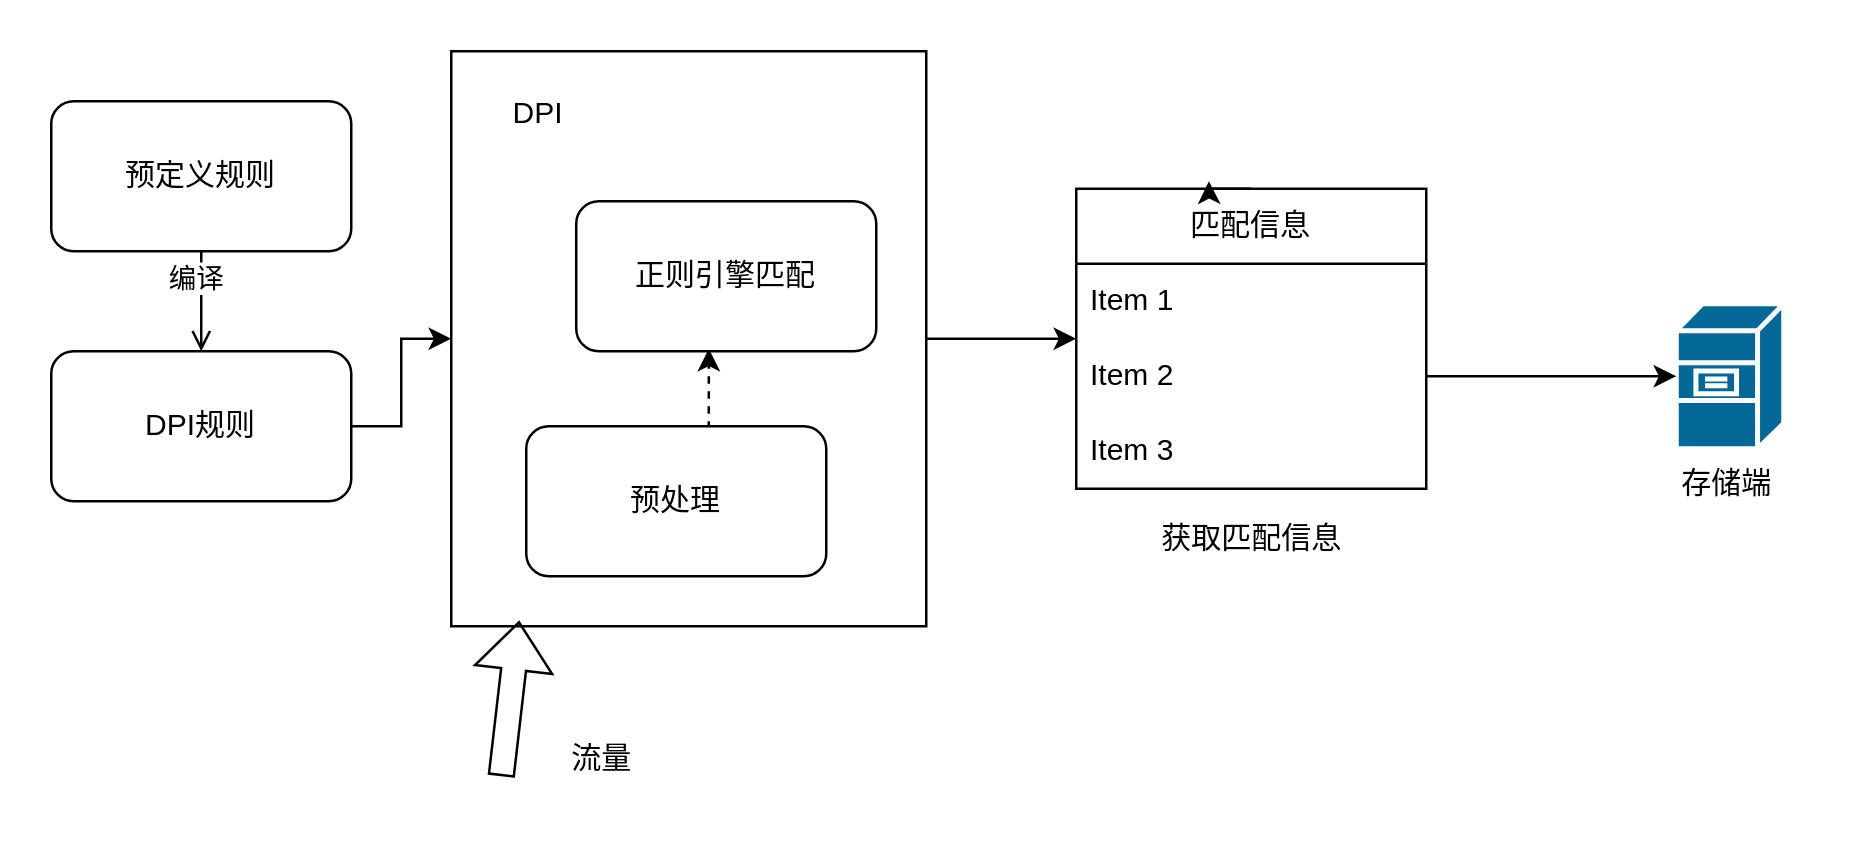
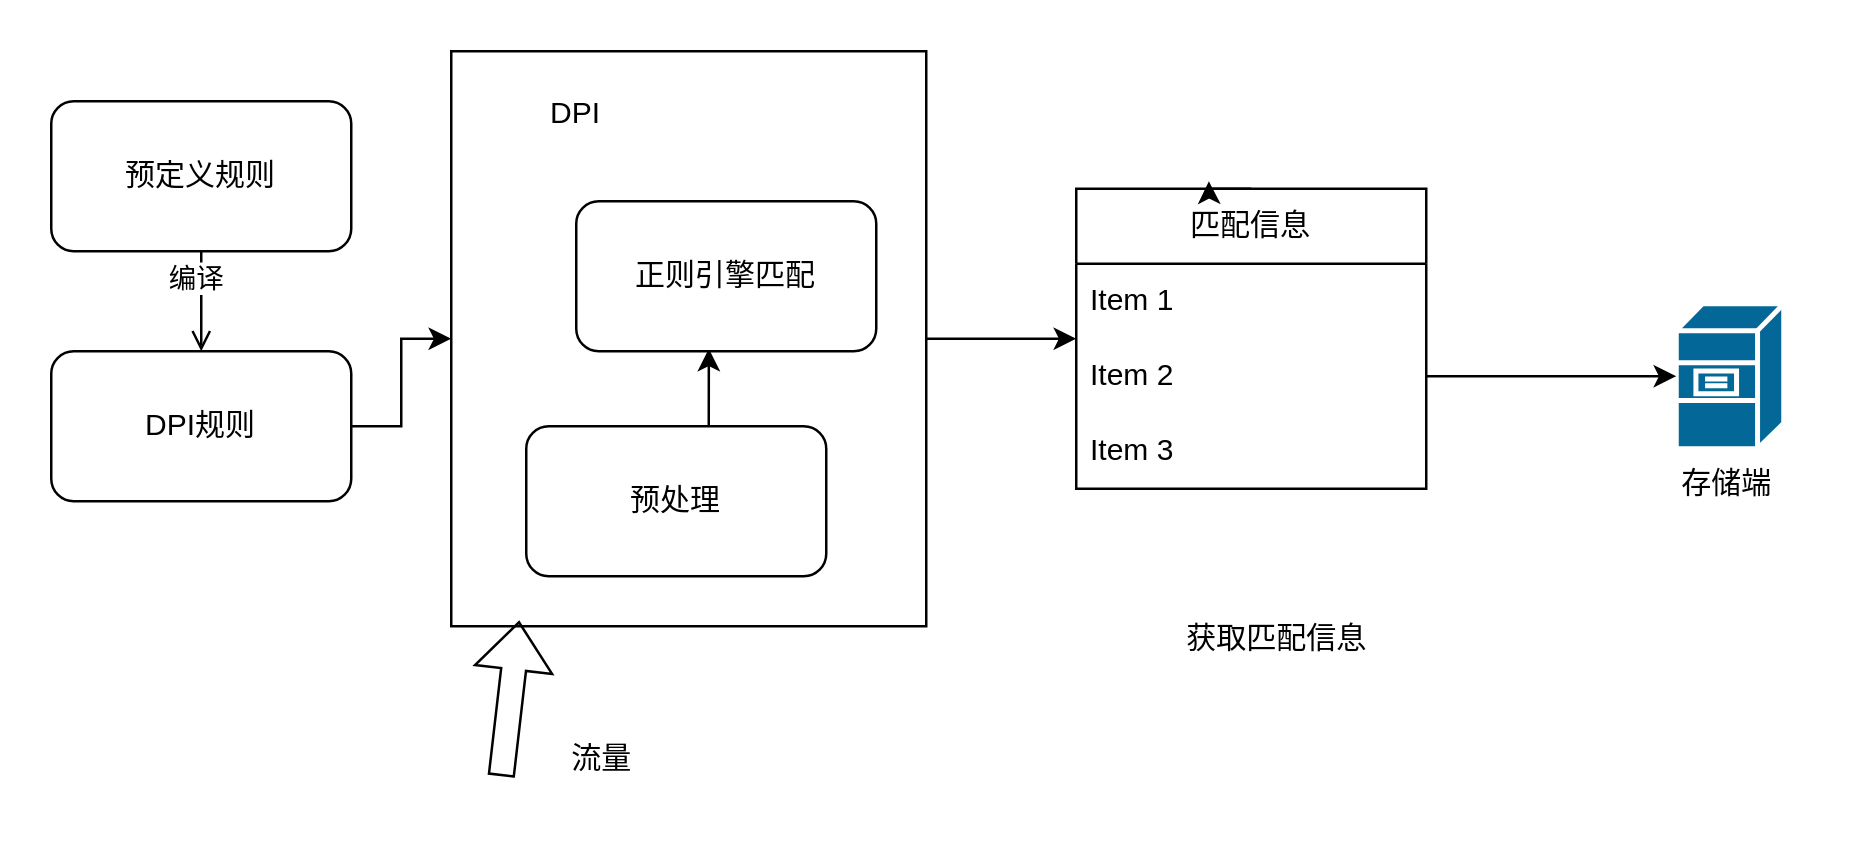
- <mxCell id="9" value="DPI" style="text;html=1;strokeColor=none;fillColor=none;align=center;verticalAlign=middle;whiteSpace=wrap;rounded=0;" vertex="1" parent="1"><mxGeometry x="185" y="30" width="60" height="30" as="geometry" /></mxCell>
+ <mxCell id="9" value="DPI" style="text;html=1;strokeColor=none;fillColor=none;align=center;verticalAlign=middle;whiteSpace=wrap;rounded=0;" vertex="1" parent="1"><mxGeometry x="200" y="30" width="60" height="30" as="geometry" /></mxCell>
- <mxCell id="10" style="edgeStyle=orthogonalEdgeStyle;rounded=0;orthogonalLoop=1;jettySize=auto;html=1;exitX=0.5;exitY=0;exitDx=0;exitDy=0;entryX=0.442;entryY=0.983;entryDx=0;entryDy=0;entryPerimeter=0;dashed=1;" edge="1" parent="1" source="11" target="14"><mxGeometry relative="1" as="geometry" /></mxCell>
+ <mxCell id="10" style="edgeStyle=orthogonalEdgeStyle;rounded=0;orthogonalLoop=1;jettySize=auto;html=1;exitX=0.5;exitY=0;exitDx=0;exitDy=0;entryX=0.442;entryY=0.983;entryDx=0;entryDy=0;entryPerimeter=0;" edge="1" parent="1" source="11" target="14"><mxGeometry relative="1" as="geometry" /></mxCell>
- <mxCell id="23" value="获取匹配信息" style="text;html=1;align=center;verticalAlign=middle;resizable=0;points=[];autosize=1;strokeColor=none;fillColor=none;" vertex="1" parent="1"><mxGeometry x="450" y="200" width="100" height="30" as="geometry" /></mxCell>
+ <mxCell id="23" value="获取匹配信息" style="text;html=1;align=center;verticalAlign=middle;resizable=0;points=[];autosize=1;strokeColor=none;fillColor=none;" vertex="1" parent="1"><mxGeometry x="460" y="240" width="100" height="30" as="geometry" /></mxCell>
